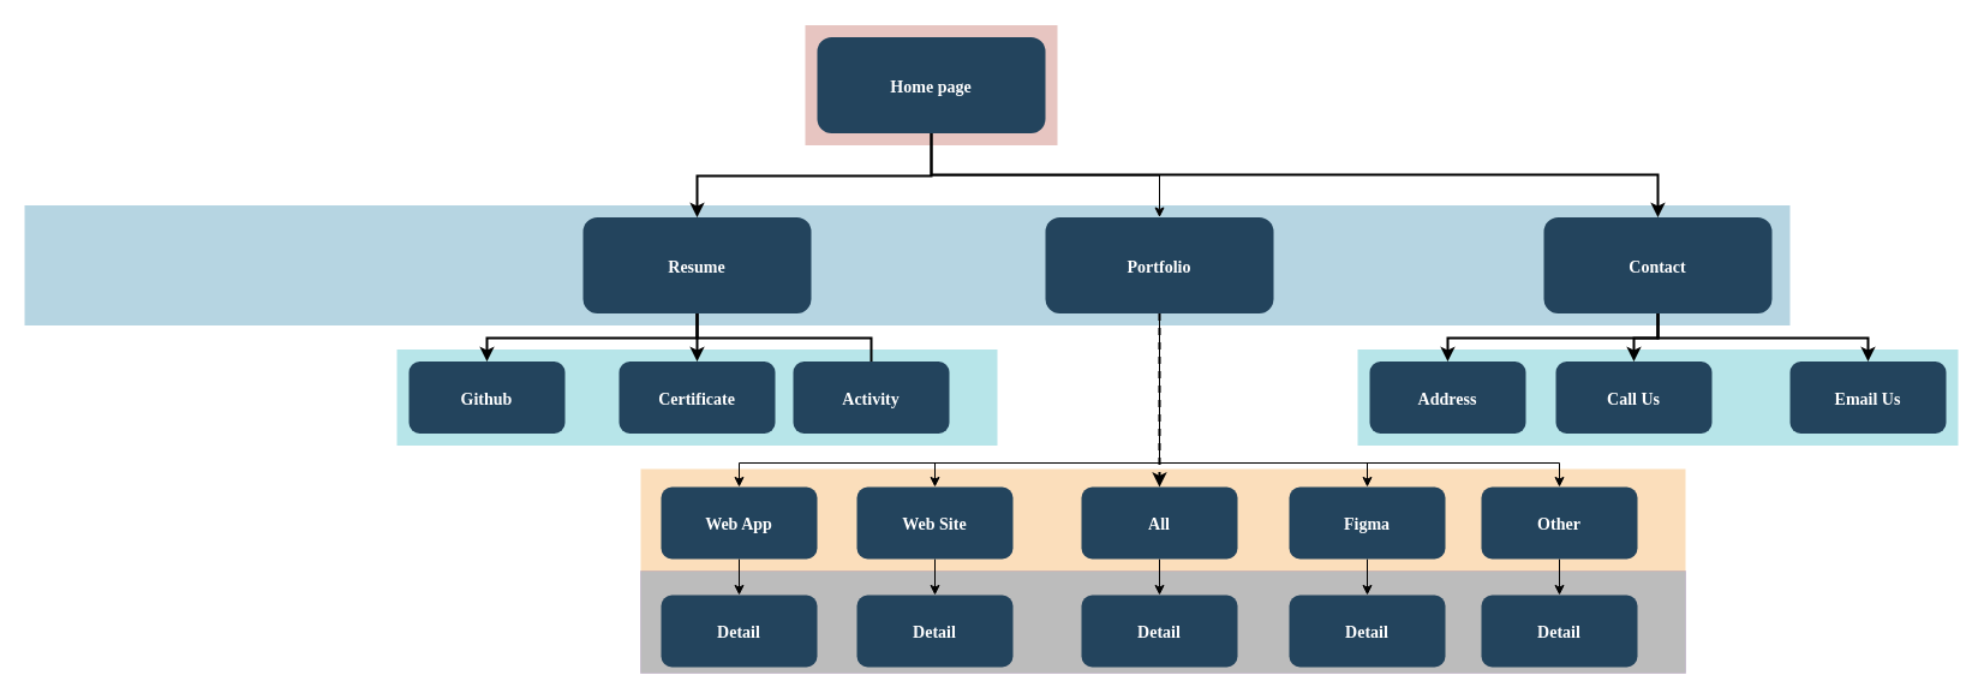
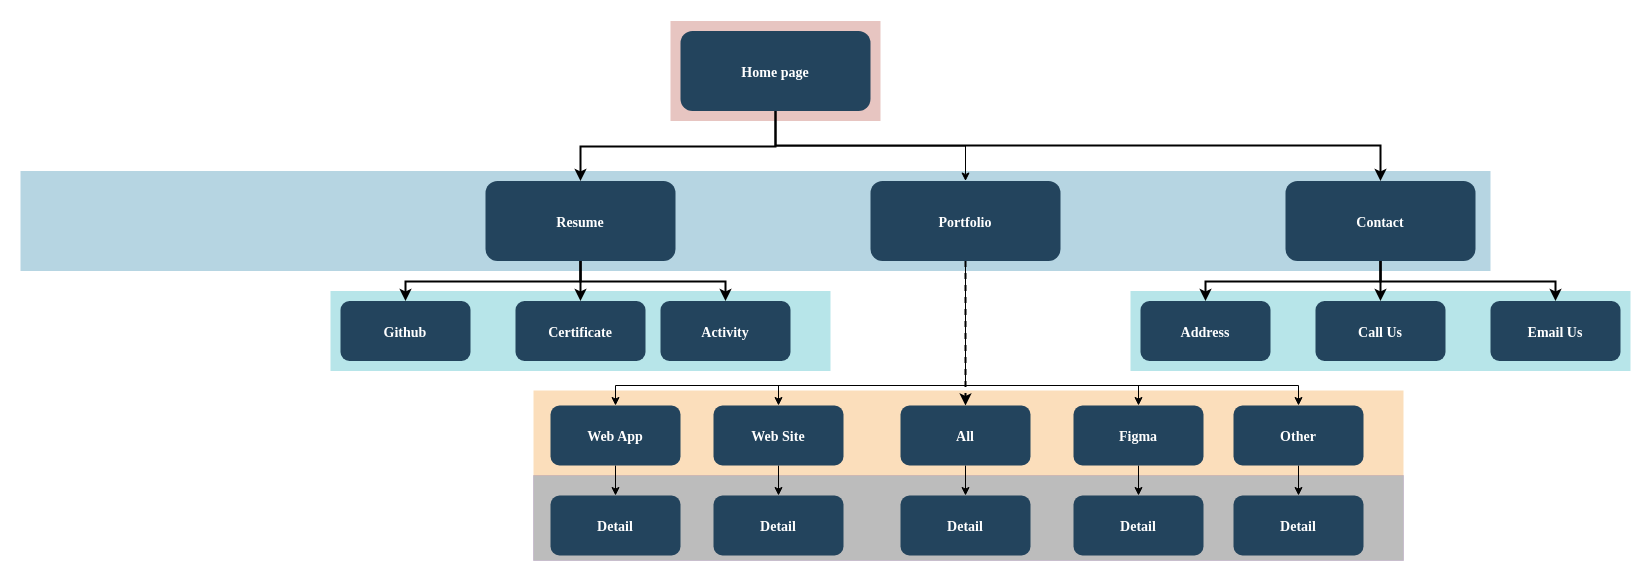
- <mxCell id="33" value="" style="edgeStyle=elbowEdgeStyle;elbow=vertical;strokeWidth=2;rounded=0;endArrow=none;" edge="1" parent="1" source="17" target="20"><mxGeometry x="-23" y="135.5" width="100" height="100" as="geometry"><mxPoint x="-100" y="80.5" as="sourcePoint" /><mxPoint x="0" y="-19.5" as="targetPoint" /></mxGeometry></mxCell>
+ <mxCell id="33" value="" style="edgeStyle=elbowEdgeStyle;elbow=vertical;strokeWidth=2;rounded=0" edge="1" parent="1" source="17" target="20"><mxGeometry x="-23" y="135.5" width="100" height="100" as="geometry"><mxPoint x="-100" y="80.5" as="sourcePoint" /><mxPoint x="0" y="-19.5" as="targetPoint" /></mxGeometry></mxCell>
- <mxCell id="28" value="Call Us" style="rounded=1;fillColor=#23445D;gradientColor=none;strokeColor=none;fontColor=#FFFFFF;fontStyle=1;fontFamily=Tahoma;fontSize=14" vertex="1" parent="1"><mxGeometry x="1295" y="300.5" width="130" height="60" as="geometry" /></mxCell>
+ <mxCell id="28" value="Call Us" style="rounded=1;fillColor=#23445D;gradientColor=none;strokeColor=none;fontColor=#FFFFFF;fontStyle=1;fontFamily=Tahoma;fontSize=14" vertex="1" parent="1"><mxGeometry x="1315" y="300.5" width="130" height="60" as="geometry" /></mxCell>
